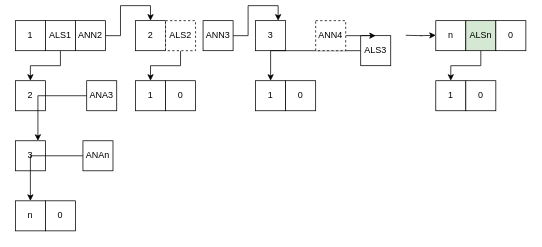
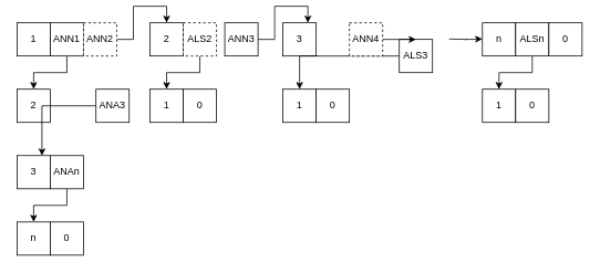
- <mxCell id="4" value="ALS1" style="rounded=0;whiteSpace=wrap;html=1;" vertex="1" parent="1"><mxGeometry x="60" y="20" width="40" height="40" as="geometry" /></mxCell>
+ <mxCell id="4" value="ANN1" style="rounded=0;whiteSpace=wrap;html=1;" vertex="1" parent="1"><mxGeometry x="60" y="20" width="40" height="40" as="geometry" /></mxCell>
- <mxCell id="6" value="ANN2" style="rounded=0;whiteSpace=wrap;html=1;" vertex="1" parent="1"><mxGeometry x="100" y="20" width="40" height="40" as="geometry" /></mxCell>
+ <mxCell id="6" value="ANN2" style="rounded=0;whiteSpace=wrap;html=1;dashed=1;" vertex="1" parent="1"><mxGeometry x="100" y="20" width="40" height="40" as="geometry" /></mxCell>
- <mxCell id="19" value="ALSn" style="rounded=0;whiteSpace=wrap;html=1;fillColor=#d5e8d4;" vertex="1" parent="1"><mxGeometry x="620" y="20" width="40" height="40" as="geometry" /></mxCell>
+ <mxCell id="19" value="ALSn" style="rounded=0;whiteSpace=wrap;html=1;" vertex="1" parent="1"><mxGeometry x="620" y="20" width="40" height="40" as="geometry" /></mxCell>
- <mxCell id="26" value="ANAn" style="rounded=0;whiteSpace=wrap;html=1;" vertex="1" parent="1"><mxGeometry x="110" y="180" width="40" height="40" as="geometry" /></mxCell>
+ <mxCell id="26" value="ANAn" style="rounded=0;whiteSpace=wrap;html=1;" vertex="1" parent="1"><mxGeometry x="60" y="180" width="40" height="40" as="geometry" /></mxCell>
